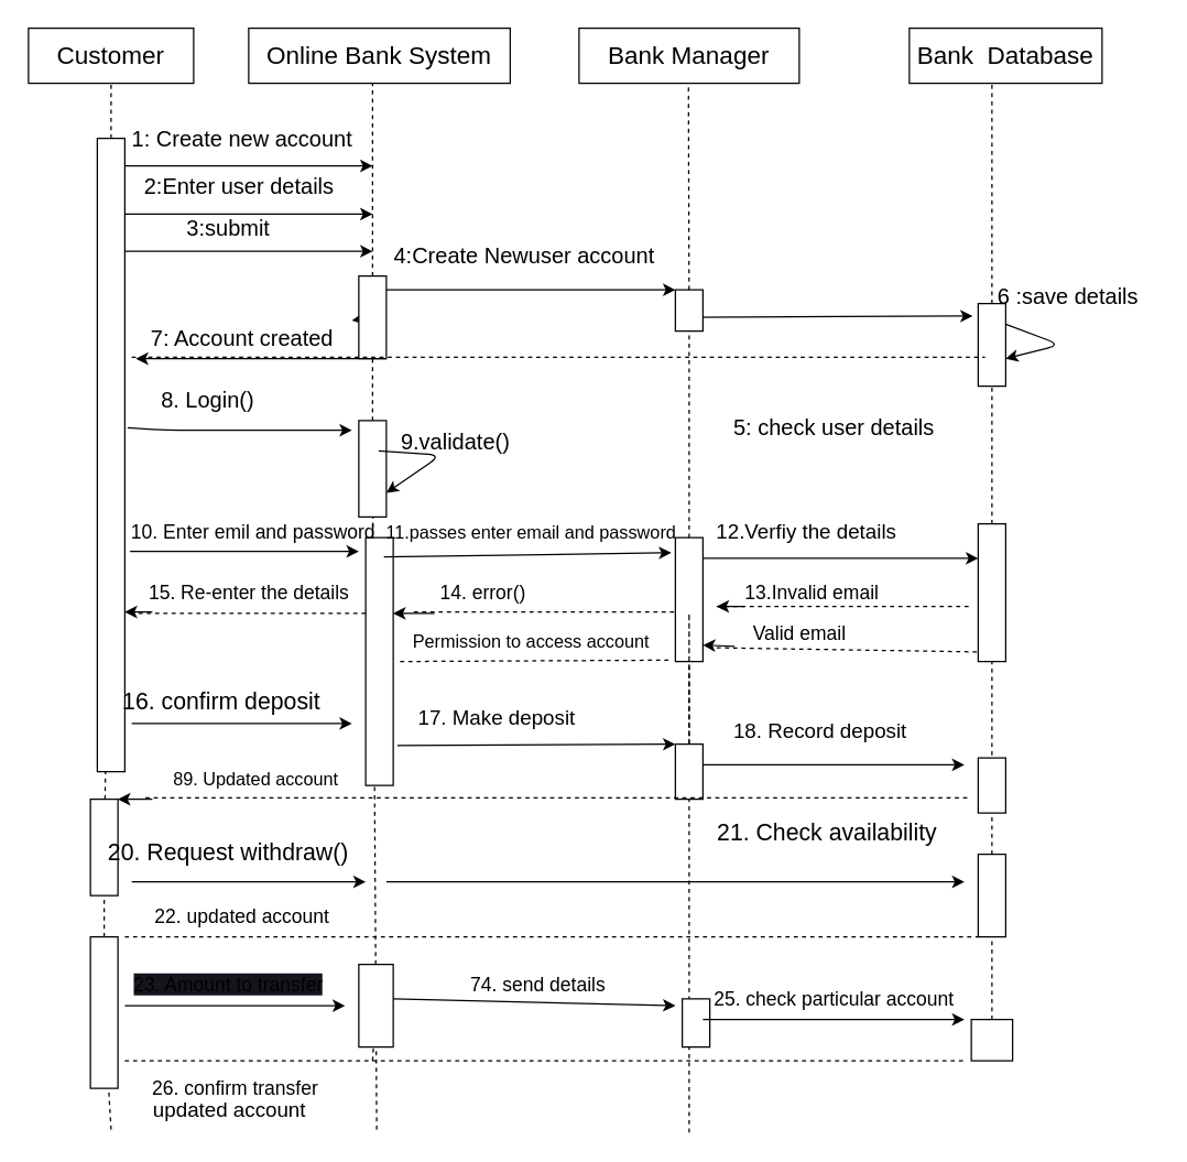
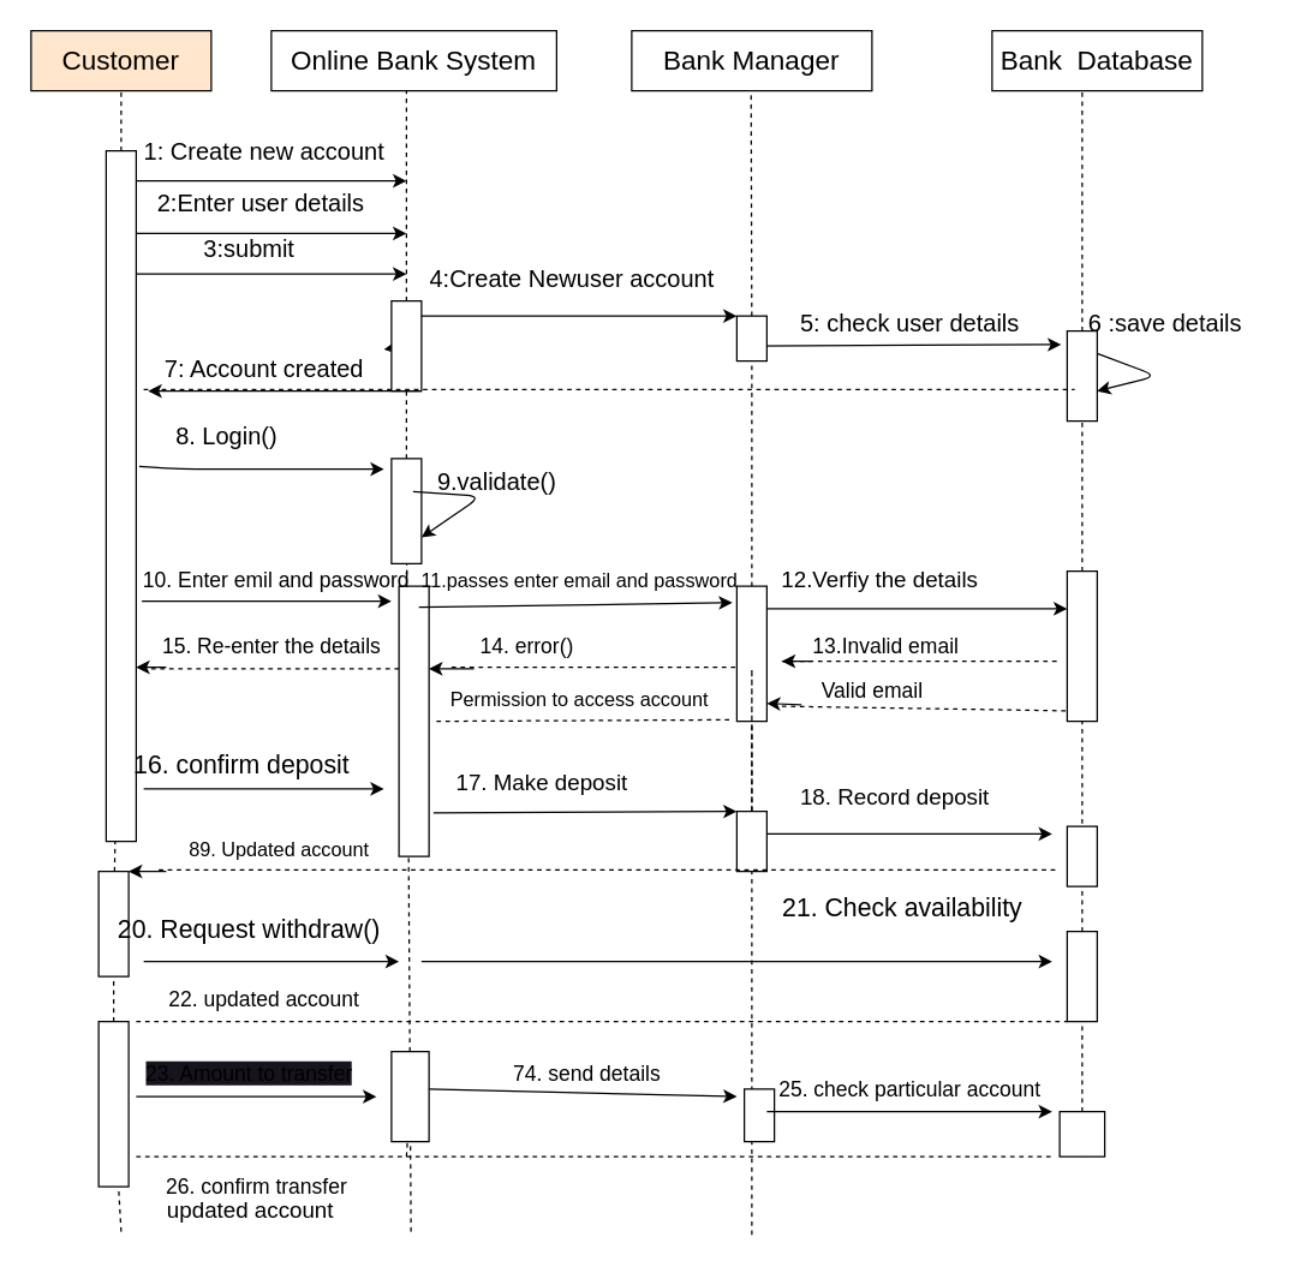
- <mxCell id="2" value="&lt;font style=&quot;font-size: 18px;&quot;&gt;Customer&lt;/font&gt;" style="rounded=0;whiteSpace=wrap;html=1;" parent="1" vertex="1"><mxGeometry x="20" y="20" width="120" height="40" as="geometry" /></mxCell>
+ <mxCell id="2" value="&lt;font style=&quot;font-size: 18px;&quot;&gt;Customer&lt;/font&gt;" style="rounded=0;whiteSpace=wrap;html=1;fillColor=#ffe6cc;" parent="1" vertex="1"><mxGeometry x="20" y="20" width="120" height="40" as="geometry" /></mxCell>
- <mxCell id="26" value="5: check user details" style="text;html=1;align=center;verticalAlign=middle;resizable=0;points=[];autosize=1;strokeColor=none;fillColor=none;fontSize=16;" parent="1" vertex="1"><mxGeometry x="520" y="295" width="170" height="30" as="geometry" /></mxCell>
+ <mxCell id="26" value="5: check user details" style="text;html=1;align=center;verticalAlign=middle;resizable=0;points=[];autosize=1;strokeColor=none;fillColor=none;fontSize=16;" parent="1" vertex="1"><mxGeometry x="520" y="200" width="170" height="30" as="geometry" /></mxCell>
